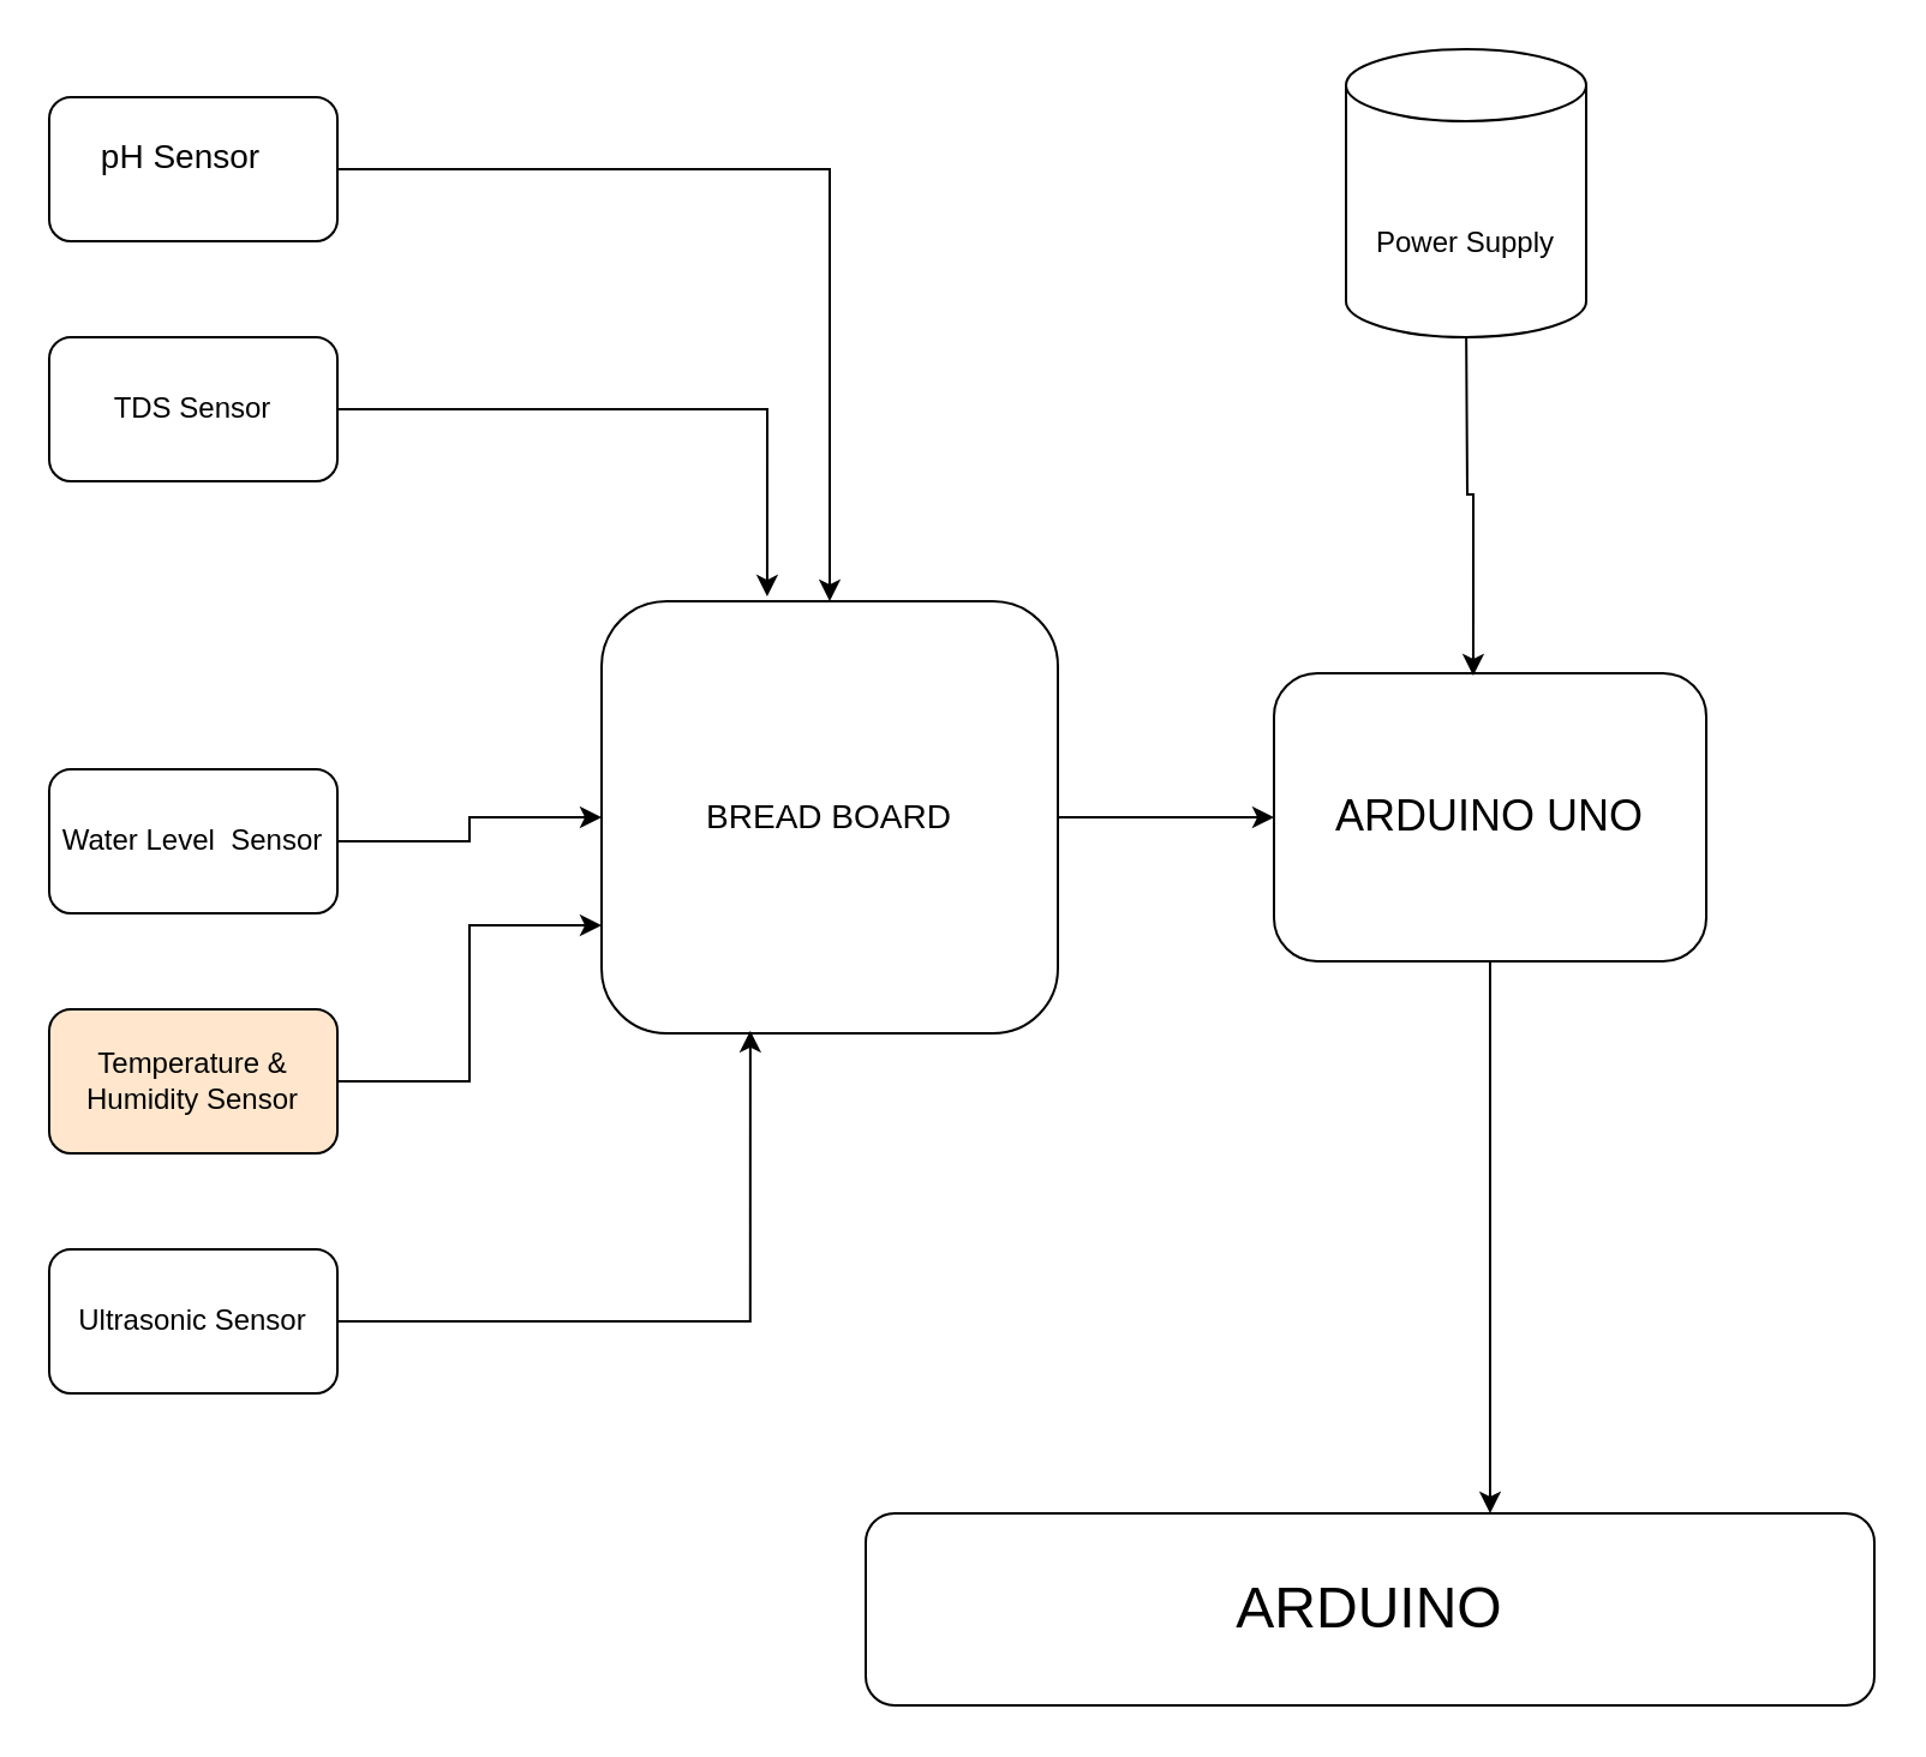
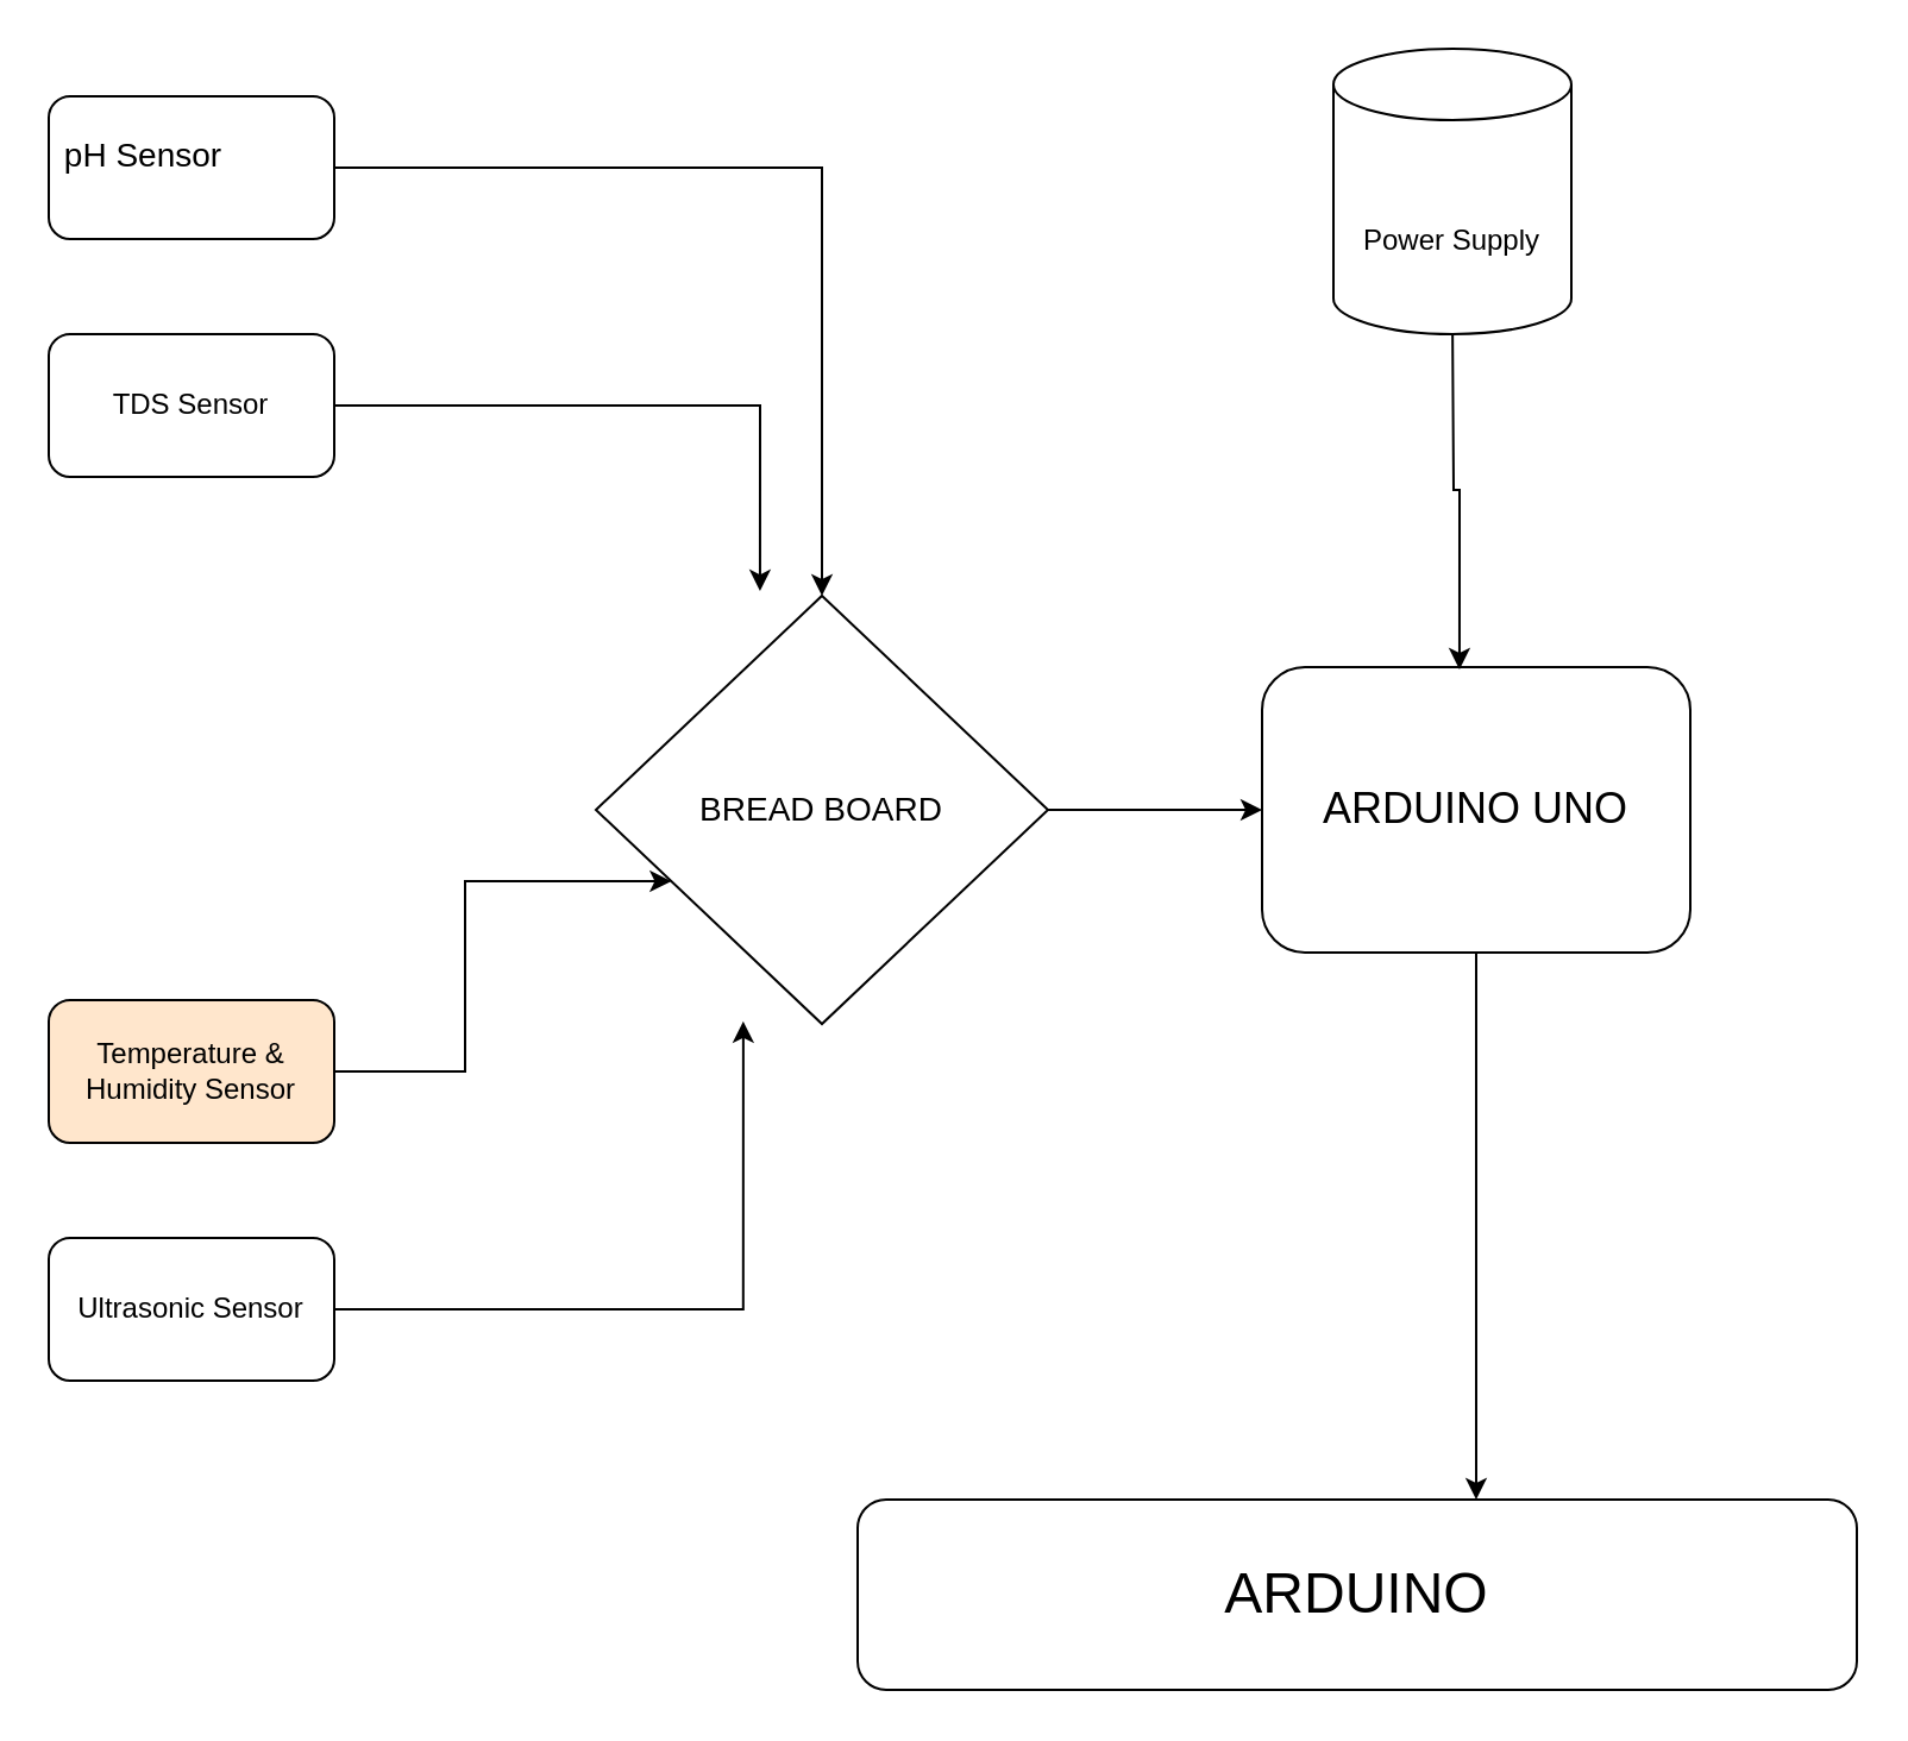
- <mxCell id="14" value="&lt;font style=&quot;font-size: 14px;&quot;&gt;pH Sensor&lt;/font&gt;" style="text;strokeColor=none;align=center;fillColor=none;html=1;verticalAlign=middle;whiteSpace=wrap;rounded=0;" vertex="1" parent="1"><mxGeometry x="40" y="50" width="70" height="30" as="geometry" /></mxCell>
+ <mxCell id="14" value="&lt;font style=&quot;font-size: 14px;&quot;&gt;pH Sensor&lt;/font&gt;" style="text;strokeColor=none;align=center;fillColor=none;html=1;verticalAlign=middle;whiteSpace=wrap;rounded=0;" vertex="1" parent="1"><mxGeometry x="25" y="50" width="70" height="30" as="geometry" /></mxCell>
- <mxCell id="10" value="&lt;font style=&quot;font-size: 14px;&quot;&gt;BREAD BOARD&lt;/font&gt;" style="rounded=1;whiteSpace=wrap;html=1;" vertex="1" parent="1"><mxGeometry x="250" y="250" width="190" height="180" as="geometry" /></mxCell>
+ <mxCell id="10" value="&lt;font style=&quot;font-size: 14px;&quot;&gt;BREAD BOARD&lt;/font&gt;" style="rhombus;whiteSpace=wrap;html=1;" vertex="1" parent="1"><mxGeometry x="250" y="250" width="190" height="180" as="geometry" /></mxCell>
- <mxCell id="4" style="edgeStyle=orthogonalEdgeStyle;rounded=0;orthogonalLoop=1;jettySize=auto;html=1;" edge="1" parent="1" source="5" target="10"><mxGeometry relative="1" as="geometry" /></mxCell>
- <mxCell id="5" value="Water Level&amp;nbsp; Sensor" style="rounded=1;whiteSpace=wrap;html=1;" vertex="1" parent="1"><mxGeometry x="20" y="320" width="120" height="60" as="geometry" /></mxCell>
